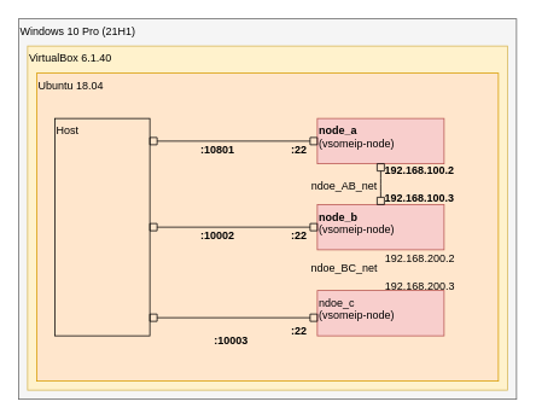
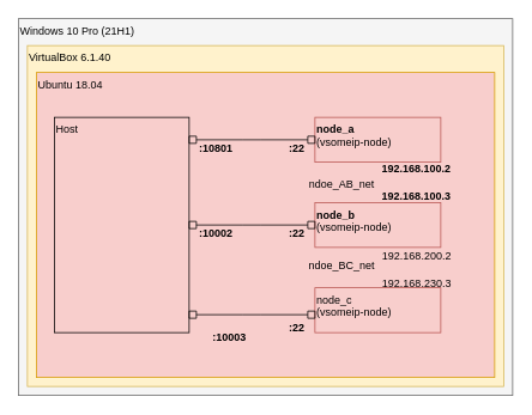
- <mxCell id="12" value="" style="endArrow=box;html=1;edgeStyle=elbowEdgeStyle;elbow=vertical;endFill=0;startArrow=box;startFill=0;exitX=0.5;exitY=1;exitDx=0;exitDy=0;entryX=0.5;entryY=0;entryDx=0;entryDy=0;" edge="1" parent="1" source="6" target="5"><mxGeometry width="50" height="50" relative="1" as="geometry"><mxPoint x="290" y="259.718" as="sourcePoint" /><mxPoint x="360" y="260" as="targetPoint" /></mxGeometry></mxCell>
- <mxCell id="8" value="Host" style="whiteSpace=wrap;html=1;fillColor=none;gradientColor=default;strokeColor=#000000;imageAspect=1;verticalAlign=top;align=left;" vertex="1" parent="1"><mxGeometry x="60" y="130" width="105" height="240" as="geometry" /></mxCell>
+ <mxCell id="8" value="Host" style="whiteSpace=wrap;html=1;fillColor=none;gradientColor=default;strokeColor=#000000;imageAspect=1;verticalAlign=top;align=left;" vertex="1" parent="1"><mxGeometry x="60" y="130" width="150" height="240" as="geometry" /></mxCell>
- <mxCell id="4" value="&lt;font color=&quot;#000000&quot;&gt;Ubuntu 18.04&lt;/font&gt;" style="whiteSpace=wrap;html=1;fillColor=#ffe6cc;strokeColor=#d79b00;imageAspect=1;verticalAlign=top;align=left;" vertex="1" parent="1"><mxGeometry x="40" y="80" width="510" height="340" as="geometry" /></mxCell>
+ <mxCell id="4" value="&lt;font color=&quot;#000000&quot;&gt;Ubuntu 18.04&lt;/font&gt;" style="whiteSpace=wrap;html=1;fillColor=#f8cecc;strokeColor=#d79b00;imageAspect=1;verticalAlign=top;align=left;" vertex="1" parent="1"><mxGeometry x="40" y="80" width="510" height="340" as="geometry" /></mxCell>
- <mxCell id="15" value="192.168.200.3" style="text;html=1;strokeColor=none;fillColor=none;align=center;verticalAlign=middle;whiteSpace=wrap;rounded=0;spacing=0;fontStyle=0" vertex="1" parent="1"><mxGeometry x="431.5" y="300" width="63" height="30" as="geometry" /></mxCell>
+ <mxCell id="15" value="192.168.230.3" style="text;html=1;strokeColor=none;fillColor=none;align=center;verticalAlign=middle;whiteSpace=wrap;rounded=0;spacing=0;fontStyle=0" vertex="1" parent="1"><mxGeometry x="431.5" y="300" width="63" height="30" as="geometry" /></mxCell>
- <mxCell id="7" value="&lt;font color=&quot;#000000&quot;&gt;ndoe_c&lt;br&gt;(vsomeip-node)&lt;br&gt;&lt;/font&gt;" style="whiteSpace=wrap;html=1;fillColor=#f8cecc;strokeColor=#b85450;imageAspect=1;verticalAlign=top;align=left;" vertex="1" parent="1"><mxGeometry x="350" y="320" width="140" height="50" as="geometry" /></mxCell>
+ <mxCell id="7" value="&lt;font color=&quot;#000000&quot;&gt;node_c&lt;br&gt;(vsomeip-node)&lt;br&gt;&lt;/font&gt;" style="whiteSpace=wrap;html=1;fillColor=#f8cecc;strokeColor=#b85450;imageAspect=1;verticalAlign=top;align=left;" vertex="1" parent="1"><mxGeometry x="350" y="320" width="140" height="50" as="geometry" /></mxCell>
